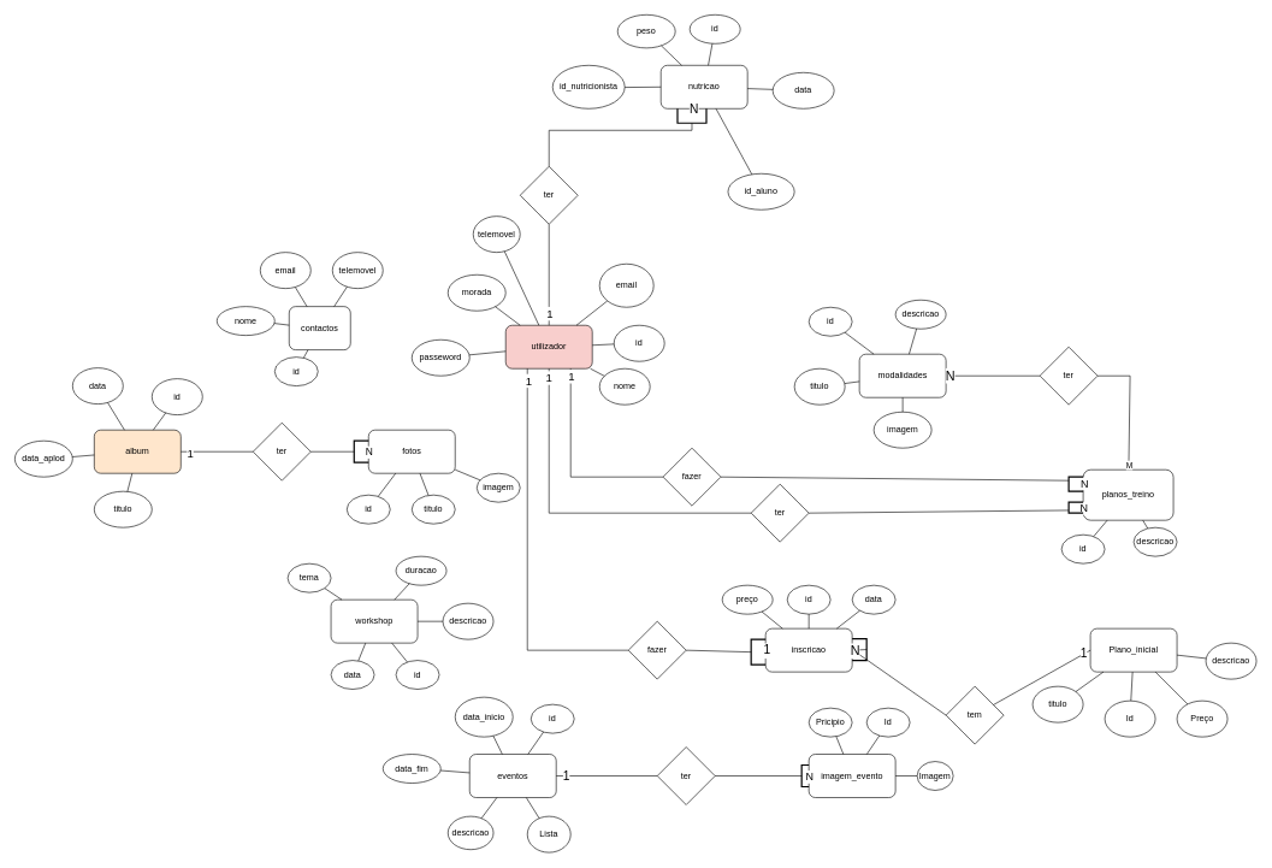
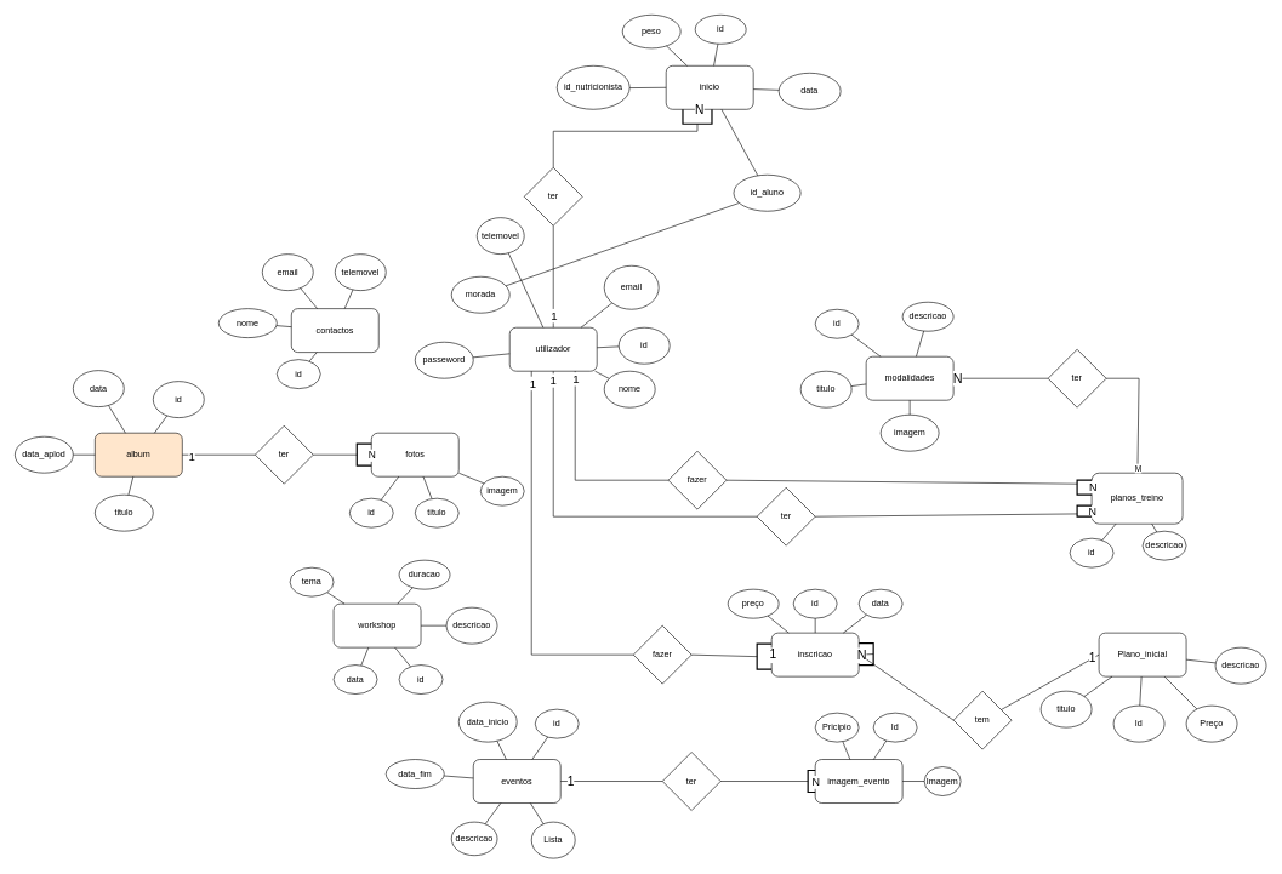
- <mxCell id="132" value="&lt;font style=&quot;vertical-align: inherit;&quot;&gt;&lt;font style=&quot;vertical-align: inherit;&quot;&gt;nutricao&lt;/font&gt;&lt;/font&gt;" style="rounded=1;whiteSpace=wrap;html=1;" parent="1" vertex="1"><mxGeometry x="915" y="90" width="120" height="60" as="geometry" /></mxCell>
+ <mxCell id="132" value="&lt;font style=&quot;vertical-align: inherit;&quot;&gt;&lt;font style=&quot;vertical-align: inherit;&quot;&gt;inicio&lt;/font&gt;&lt;/font&gt;" style="rounded=1;whiteSpace=wrap;html=1;" parent="1" vertex="1"><mxGeometry x="915" y="90" width="120" height="60" as="geometry" /></mxCell>
- <mxCell id="10" value="" style="endArrow=none;html=1;rounded=0;" parent="1" source="7" target="2" edge="1"><mxGeometry width="50" height="50" relative="1" as="geometry"><mxPoint x="780" y="420" as="sourcePoint" /><mxPoint x="830" y="370" as="targetPoint" /></mxGeometry></mxCell>
+ <mxCell id="10" value="" style="endArrow=none;html=1;rounded=0;" parent="1" source="7" target="135" edge="1"><mxGeometry width="50" height="50" relative="1" as="geometry"><mxPoint x="780" y="420" as="sourcePoint" /><mxPoint x="830" y="370" as="targetPoint" /></mxGeometry></mxCell>
- <mxCell id="13" value="contactos" style="rounded=1;whiteSpace=wrap;html=1;" parent="1" vertex="1"><mxGeometry x="400" y="424" width="85" height="60" as="geometry" /></mxCell>
+ <mxCell id="13" value="contactos" style="rounded=1;whiteSpace=wrap;html=1;" parent="1" vertex="1"><mxGeometry x="400" y="424" width="120" height="60" as="geometry" /></mxCell>
- <mxCell id="2" value="&lt;font style=&quot;vertical-align: inherit;&quot;&gt;&lt;font style=&quot;vertical-align: inherit;&quot;&gt;&lt;font style=&quot;vertical-align: inherit;&quot;&gt;&lt;font style=&quot;vertical-align: inherit;&quot;&gt;utilizador&lt;/font&gt;&lt;/font&gt;&lt;/font&gt;&lt;/font&gt;" style="rounded=1;whiteSpace=wrap;html=1;fillColor=#f8cecc;" parent="1" vertex="1"><mxGeometry x="700" y="450" width="120" height="60" as="geometry" /></mxCell>
+ <mxCell id="2" value="&lt;font style=&quot;vertical-align: inherit;&quot;&gt;&lt;font style=&quot;vertical-align: inherit;&quot;&gt;&lt;font style=&quot;vertical-align: inherit;&quot;&gt;&lt;font style=&quot;vertical-align: inherit;&quot;&gt;utilizador&lt;/font&gt;&lt;/font&gt;&lt;/font&gt;&lt;/font&gt;" style="rounded=1;whiteSpace=wrap;html=1;" parent="1" vertex="1"><mxGeometry x="700" y="450" width="120" height="60" as="geometry" /></mxCell>
- <mxCell id="126" value="&lt;font style=&quot;vertical-align: inherit;&quot;&gt;&lt;font style=&quot;vertical-align: inherit;&quot;&gt;data_aplod&lt;/font&gt;&lt;/font&gt;" style="ellipse;whiteSpace=wrap;html=1;" parent="1" vertex="1"><mxGeometry x="20" y="610" width="80" height="50" as="geometry" /></mxCell>
+ <mxCell id="126" value="&lt;font style=&quot;vertical-align: inherit;&quot;&gt;&lt;font style=&quot;vertical-align: inherit;&quot;&gt;data_aplod&lt;/font&gt;&lt;/font&gt;" style="ellipse;whiteSpace=wrap;html=1;" parent="1" vertex="1"><mxGeometry x="20" y="600" width="80" height="50" as="geometry" /></mxCell>
